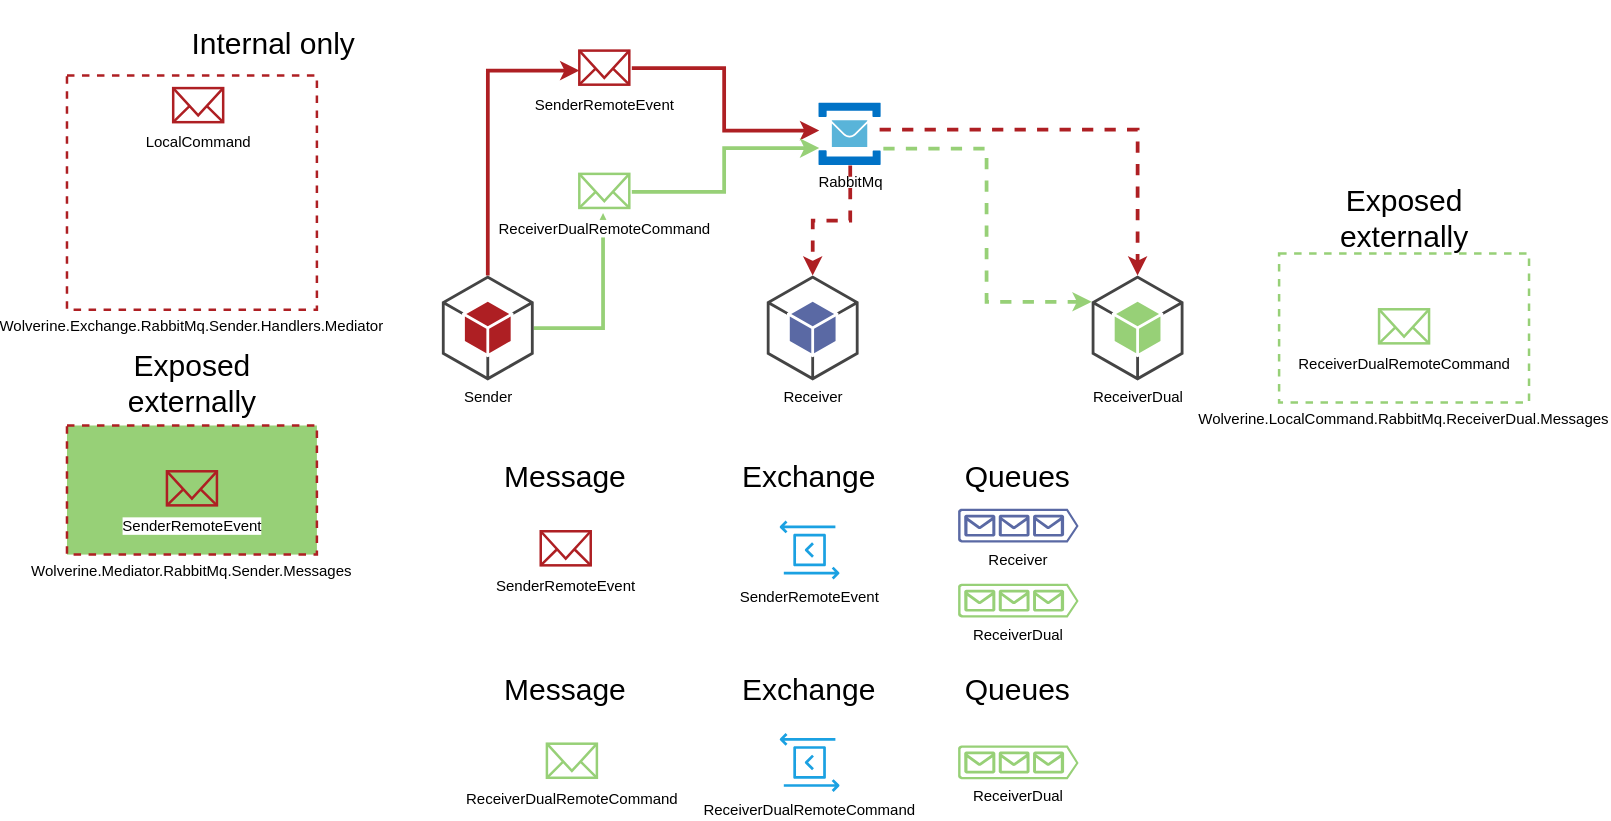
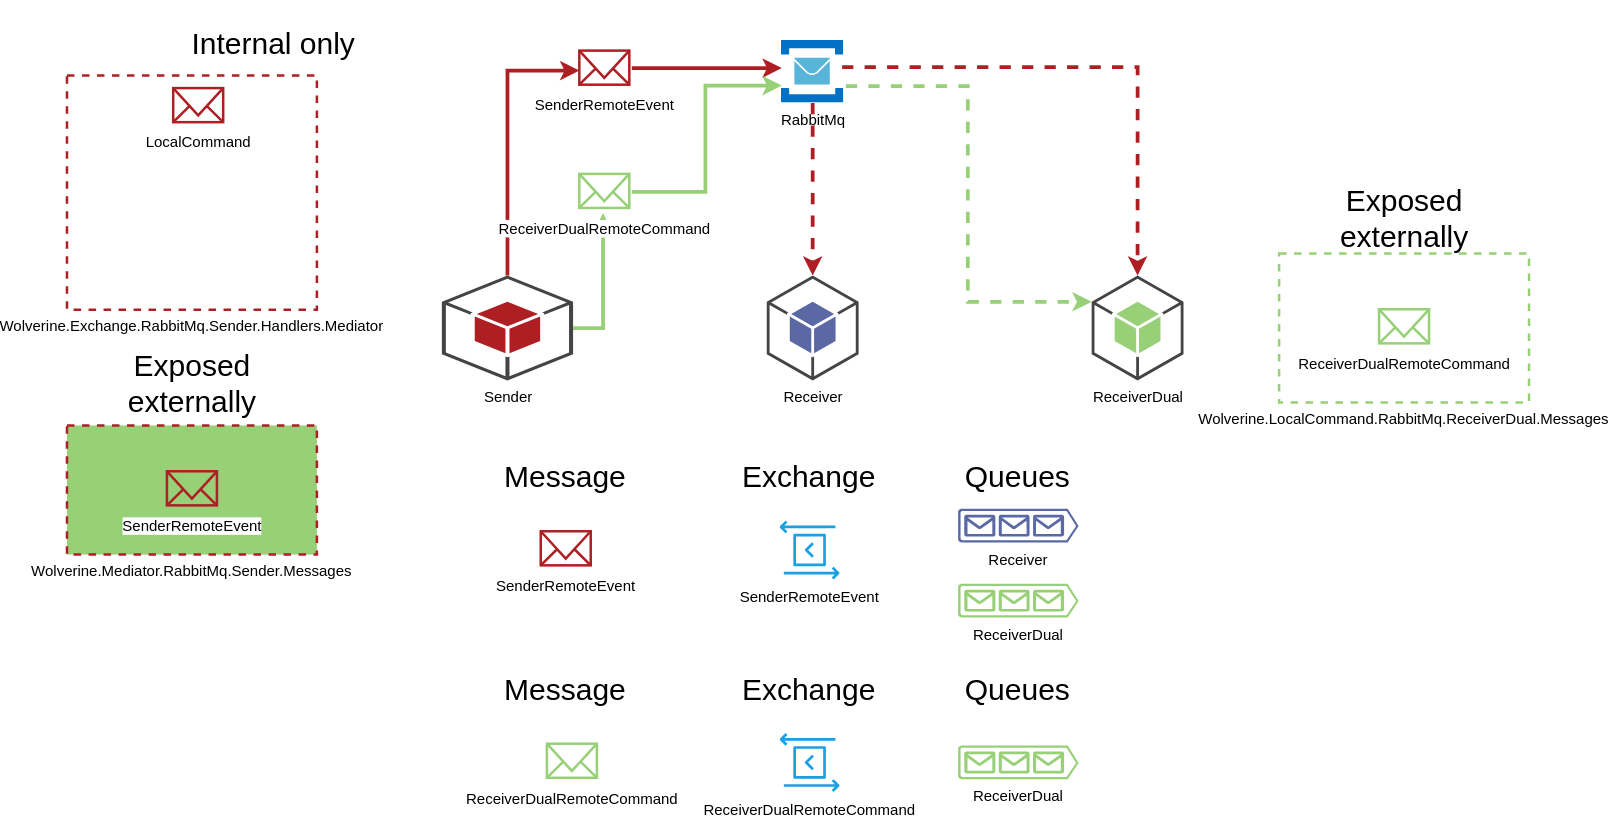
- <mxCell id="13" value="RabbitMq" style="sketch=0;aspect=fixed;html=1;points=[];align=center;image;fontSize=12;image=img/lib/mscae/Service_Bus.svg;labelBackgroundColor=none;strokeColor=#00549E;fillColor=default;" vertex="1" parent="1"><mxGeometry x="621.75" y="82" width="50" height="50" as="geometry" /></mxCell>
+ <mxCell id="13" value="RabbitMq" style="sketch=0;aspect=fixed;html=1;points=[];align=center;image;fontSize=12;image=img/lib/mscae/Service_Bus.svg;labelBackgroundColor=none;strokeColor=#00549E;fillColor=default;" vertex="1" parent="1"><mxGeometry x="591.75" y="32" width="50" height="50" as="geometry" /></mxCell>
- <mxCell id="4" value="Sender" style="outlineConnect=0;dashed=0;verticalLabelPosition=bottom;verticalAlign=top;align=center;html=1;shape=mxgraph.aws3.android;fillColor=#AE1F23;gradientColor=none;" vertex="1" parent="1"><mxGeometry x="320" y="220" width="73.5" height="84" as="geometry" /></mxCell>
+ <mxCell id="4" value="Sender" style="outlineConnect=0;dashed=0;verticalLabelPosition=bottom;verticalAlign=top;align=center;html=1;shape=mxgraph.aws3.android;fillColor=#AE1F23;gradientColor=none;" vertex="1" parent="1"><mxGeometry x="320" y="220" width="105" height="84" as="geometry" /></mxCell>
